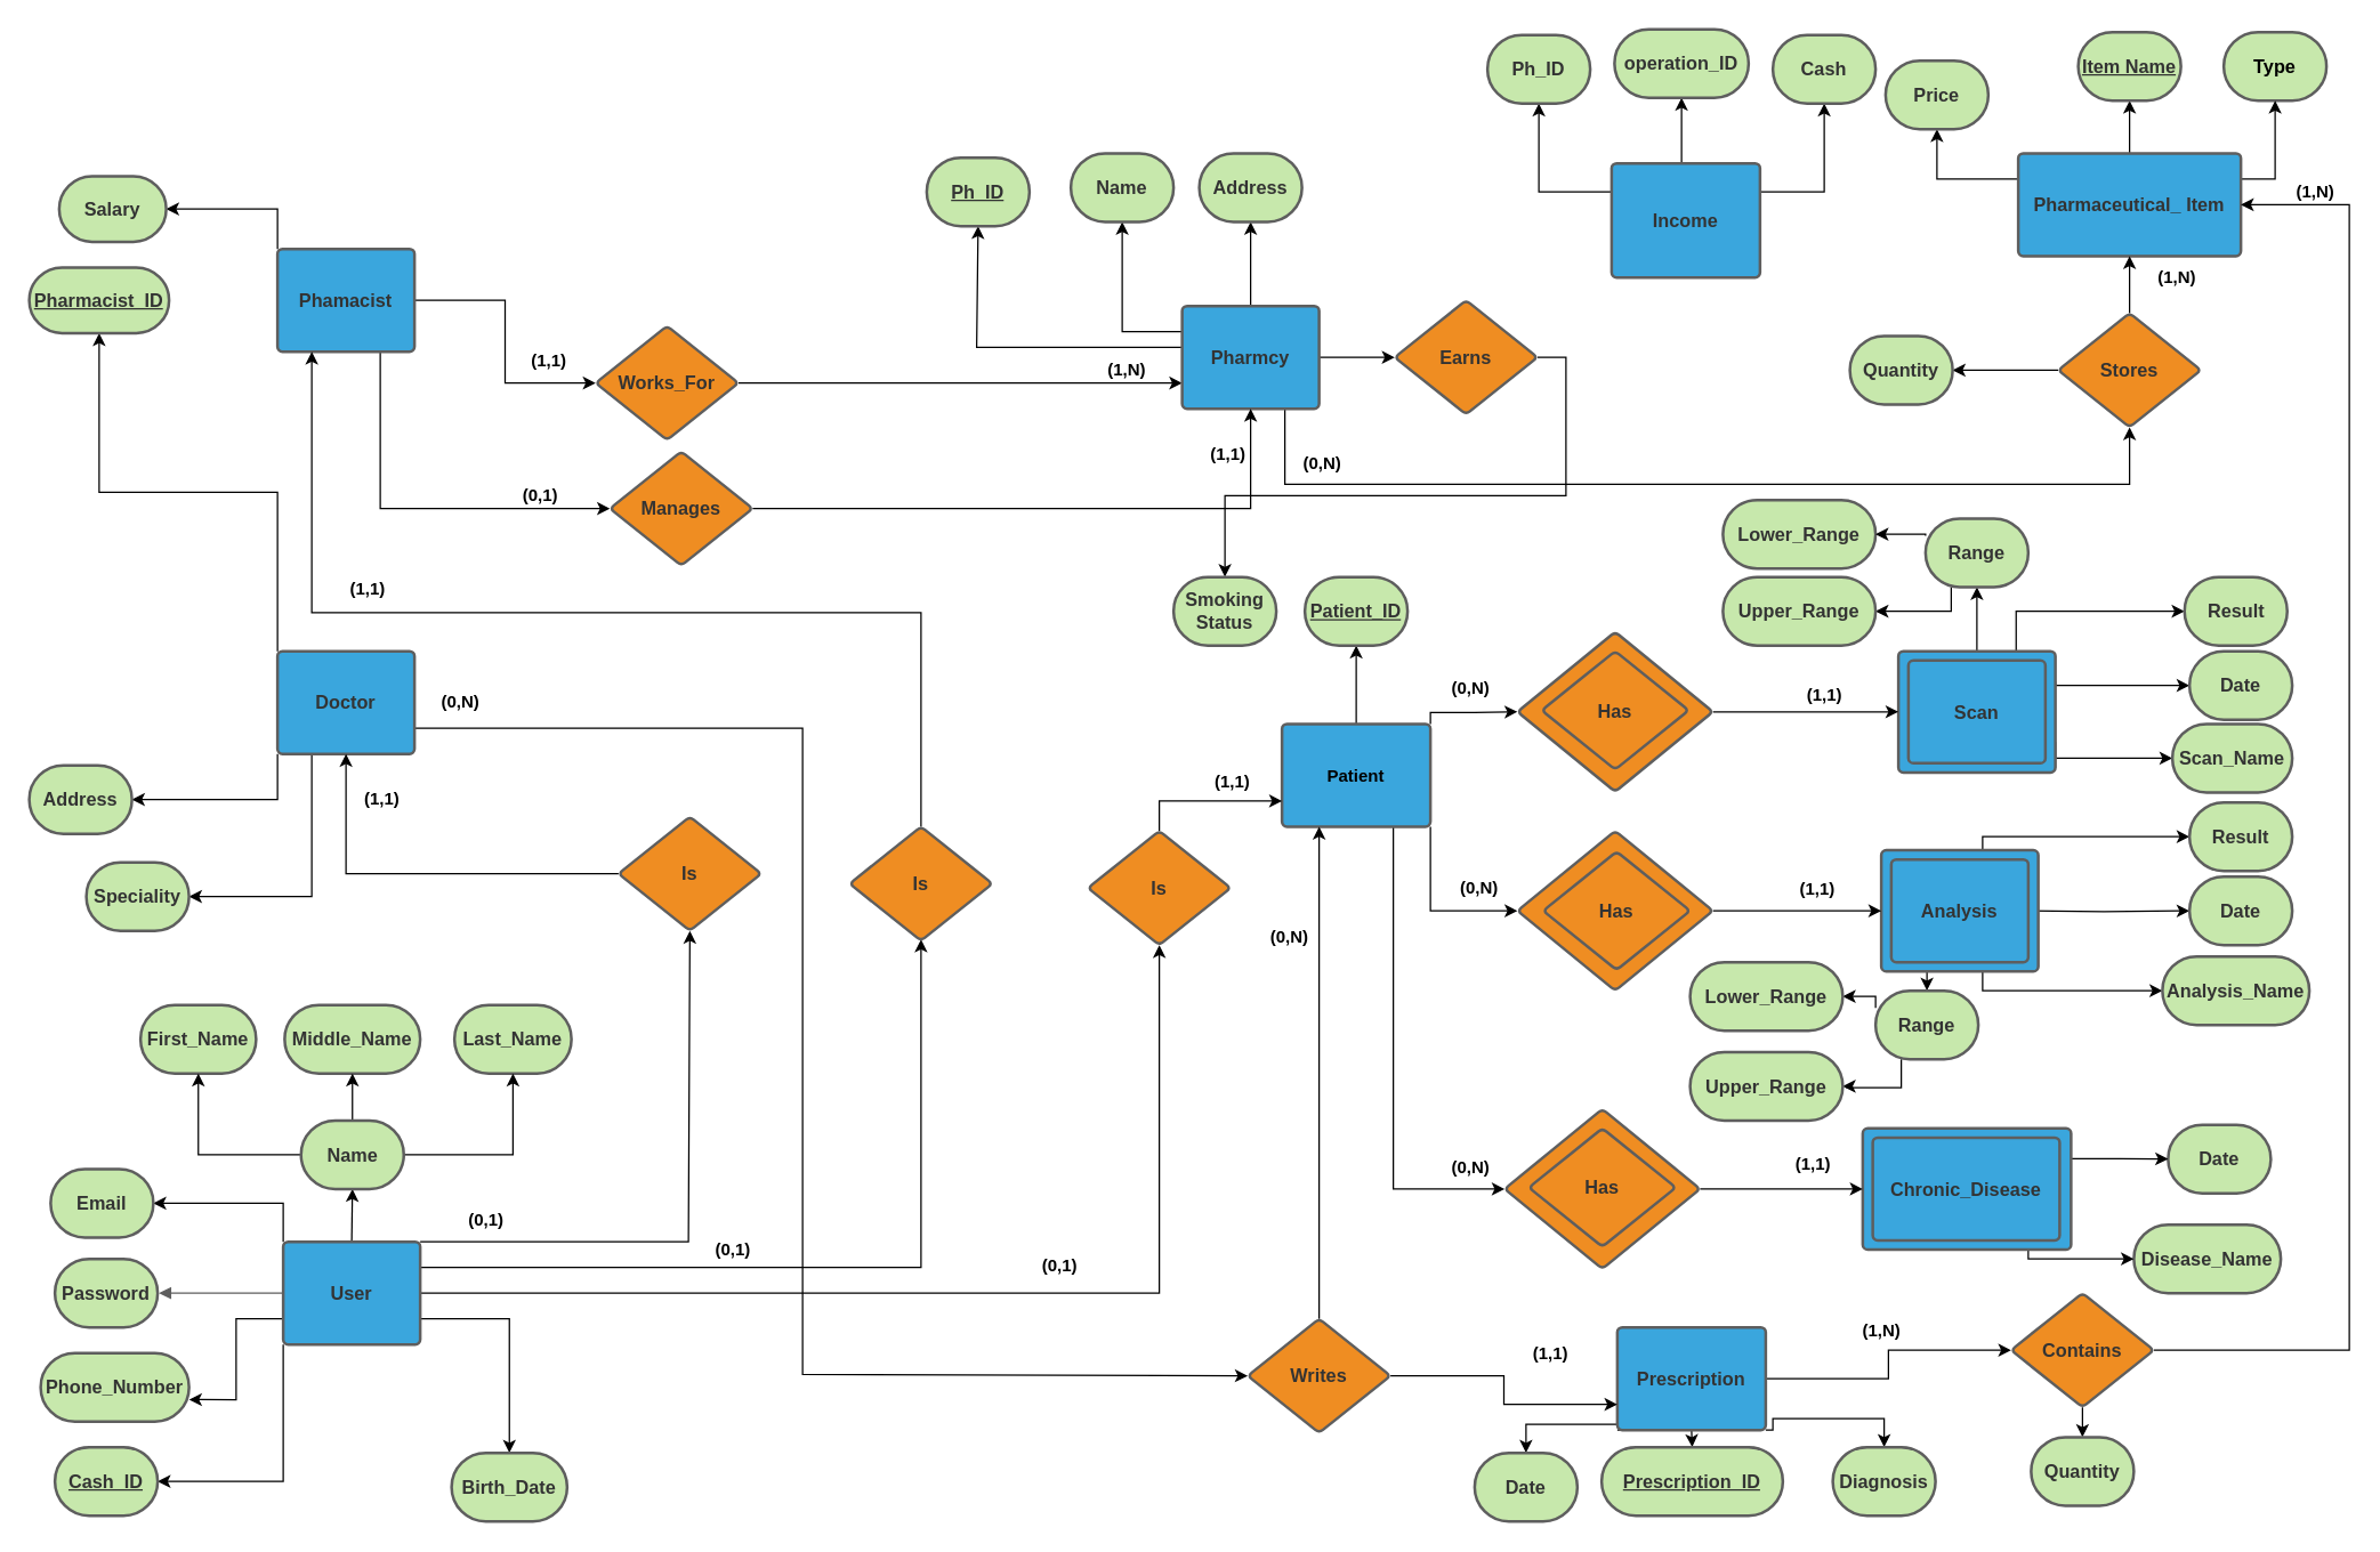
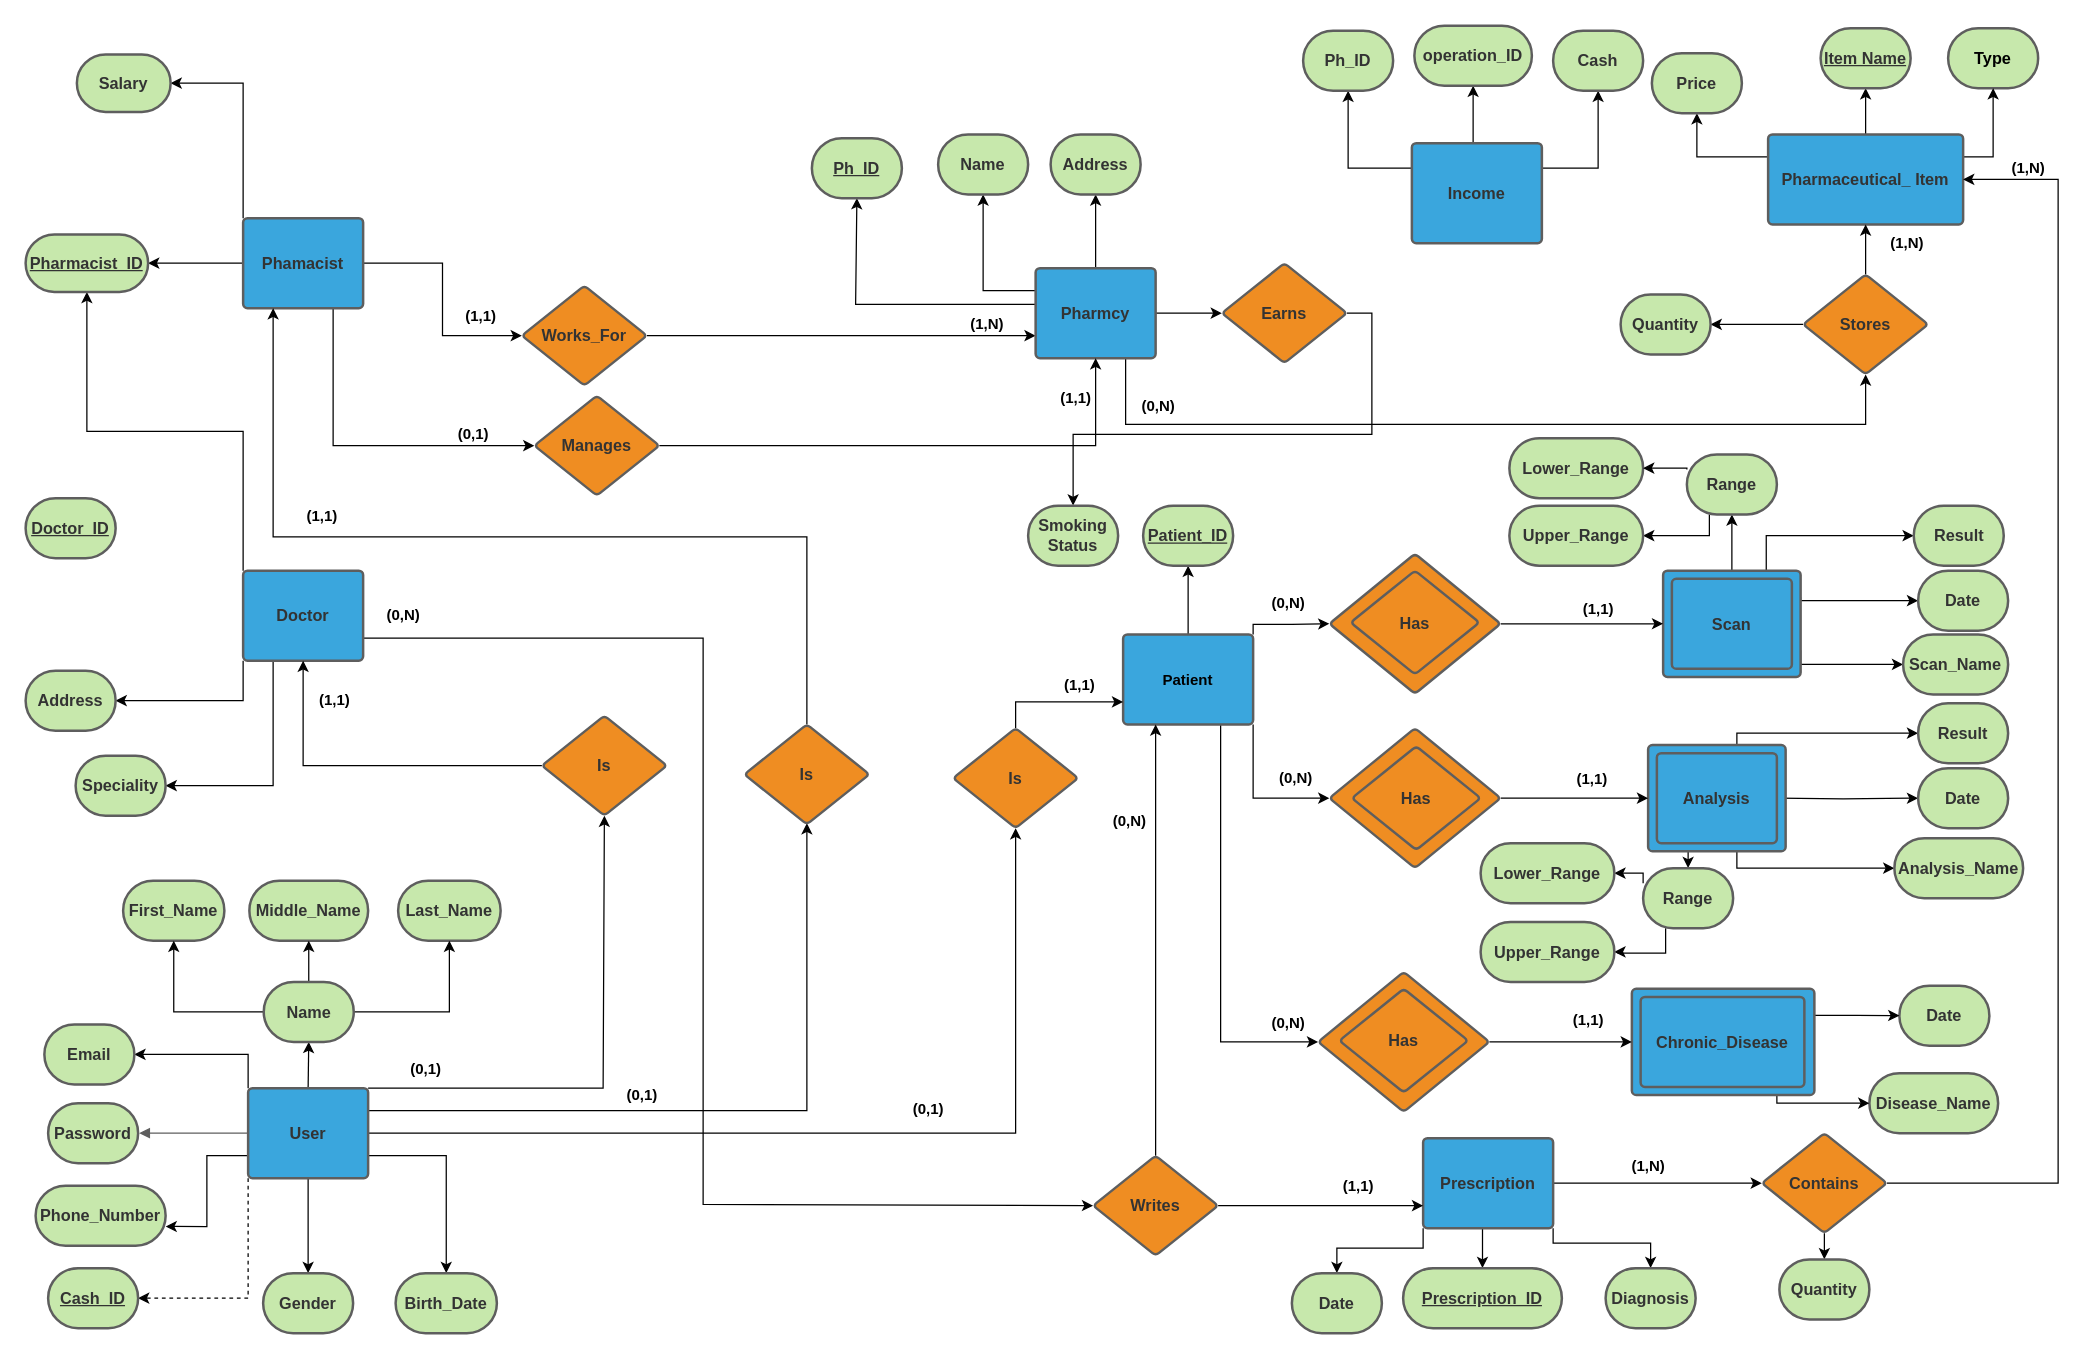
- <mxCell id="167" value="Salary" style="html=1;overflow=block;whiteSpace=wrap;rounded=1;arcSize=50;whiteSpace=wrap;fontSize=13;fontColor=#333333;fontStyle=1;align=center;spacing=3;strokeColor=#5e5e5e;strokeOpacity=100;fillOpacity=100;fillColor=#c7e8ac;strokeWidth=2;" parent="1" vertex="1"><mxGeometry x="41" y="123" width="75" height="46" as="geometry" /></mxCell>
+ <mxCell id="167" value="Salary" style="html=1;overflow=block;whiteSpace=wrap;rounded=1;arcSize=50;whiteSpace=wrap;fontSize=13;fontColor=#333333;fontStyle=1;align=center;spacing=3;strokeColor=#5e5e5e;strokeOpacity=100;fillOpacity=100;fillColor=#c7e8ac;strokeWidth=2;" parent="1" vertex="1"><mxGeometry x="61" y="43" width="75" height="46" as="geometry" /></mxCell>
+ <mxCell id="26" style="edgeStyle=orthogonalEdgeStyle;rounded=0;orthogonalLoop=1;jettySize=auto;html=1;exitX=0;exitY=0.5;exitDx=0;exitDy=0;entryX=1;entryY=0.5;entryDx=0;entryDy=0;" parent="1" source="28" target="59" edge="1"><mxGeometry relative="1" as="geometry" /></mxCell>
+ <mxCell id="89" value="Doctor_ID" style="html=1;overflow=block;whiteSpace=wrap;rounded=1;arcSize=50;whiteSpace=wrap;fontSize=13;fontColor=#333333;align=center;spacing=3;strokeColor=#5e5e5e;strokeOpacity=100;fillOpacity=100;fillColor=#c7e8ac;strokeWidth=2;fontStyle=5" parent="1" vertex="1"><mxGeometry x="20" y="398" width="72" height="48" as="geometry" /></mxCell>
- <mxCell id="97" value="Prescription" style="html=1;overflow=block;whiteSpace=wrap;;whiteSpace=wrap;fontSize=13;fontColor=#333333;align=center;spacing=7;strokeColor=#5e5e5e;strokeOpacity=100;fillOpacity=100;rounded=1;absoluteArcSize=1;arcSize=7;strokeWidth=2;fontStyle=1;fillColor=#3AA6DD;" parent="1" vertex="1"><mxGeometry x="1133" y="930" width="104" height="72" as="geometry" /></mxCell>
+ <mxCell id="97" value="Prescription" style="html=1;overflow=block;whiteSpace=wrap;;whiteSpace=wrap;fontSize=13;fontColor=#333333;align=center;spacing=7;strokeColor=#5e5e5e;strokeOpacity=100;fillOpacity=100;rounded=1;absoluteArcSize=1;arcSize=7;strokeWidth=2;fontStyle=1;fillColor=#3AA6DD;" parent="1" vertex="1"><mxGeometry x="1138" y="910" width="104" height="72" as="geometry" /></mxCell>
+ <mxCell id="5" style="edgeStyle=orthogonalEdgeStyle;rounded=0;orthogonalLoop=1;jettySize=auto;html=1;exitX=0.5;exitY=1;exitDx=0;exitDy=0;entryX=0.5;entryY=0;entryDx=0;entryDy=0;fontStyle=1" parent="1" source="11" target="71" edge="1"><mxGeometry relative="1" as="geometry" /></mxCell>
- <mxCell id="2" style="edgeStyle=orthogonalEdgeStyle;rounded=0;orthogonalLoop=1;jettySize=auto;html=1;exitX=0;exitY=1;exitDx=0;exitDy=0;entryX=1;entryY=0.5;entryDx=0;entryDy=0;fontStyle=1" parent="1" source="11" target="23" edge="1"><mxGeometry relative="1" as="geometry" /></mxCell>
+ <mxCell id="2" style="edgeStyle=orthogonalEdgeStyle;rounded=0;orthogonalLoop=1;jettySize=auto;html=1;exitX=0;exitY=1;exitDx=0;exitDy=0;entryX=1;entryY=0.5;entryDx=0;entryDy=0;fontStyle=1;dashed=1;" parent="1" source="11" target="23" edge="1"><mxGeometry relative="1" as="geometry" /></mxCell>
+ <mxCell id="71" value="Gender" style="html=1;overflow=block;whiteSpace=wrap;rounded=1;arcSize=50;whiteSpace=wrap;fontSize=13;fontColor=#333333;fontStyle=1;align=center;spacing=3;strokeColor=#5e5e5e;strokeOpacity=100;fillOpacity=100;fillColor=#c7e8ac;strokeWidth=2;" parent="1" vertex="1"><mxGeometry x="210" y="1018" width="72" height="48" as="geometry" /></mxCell>
